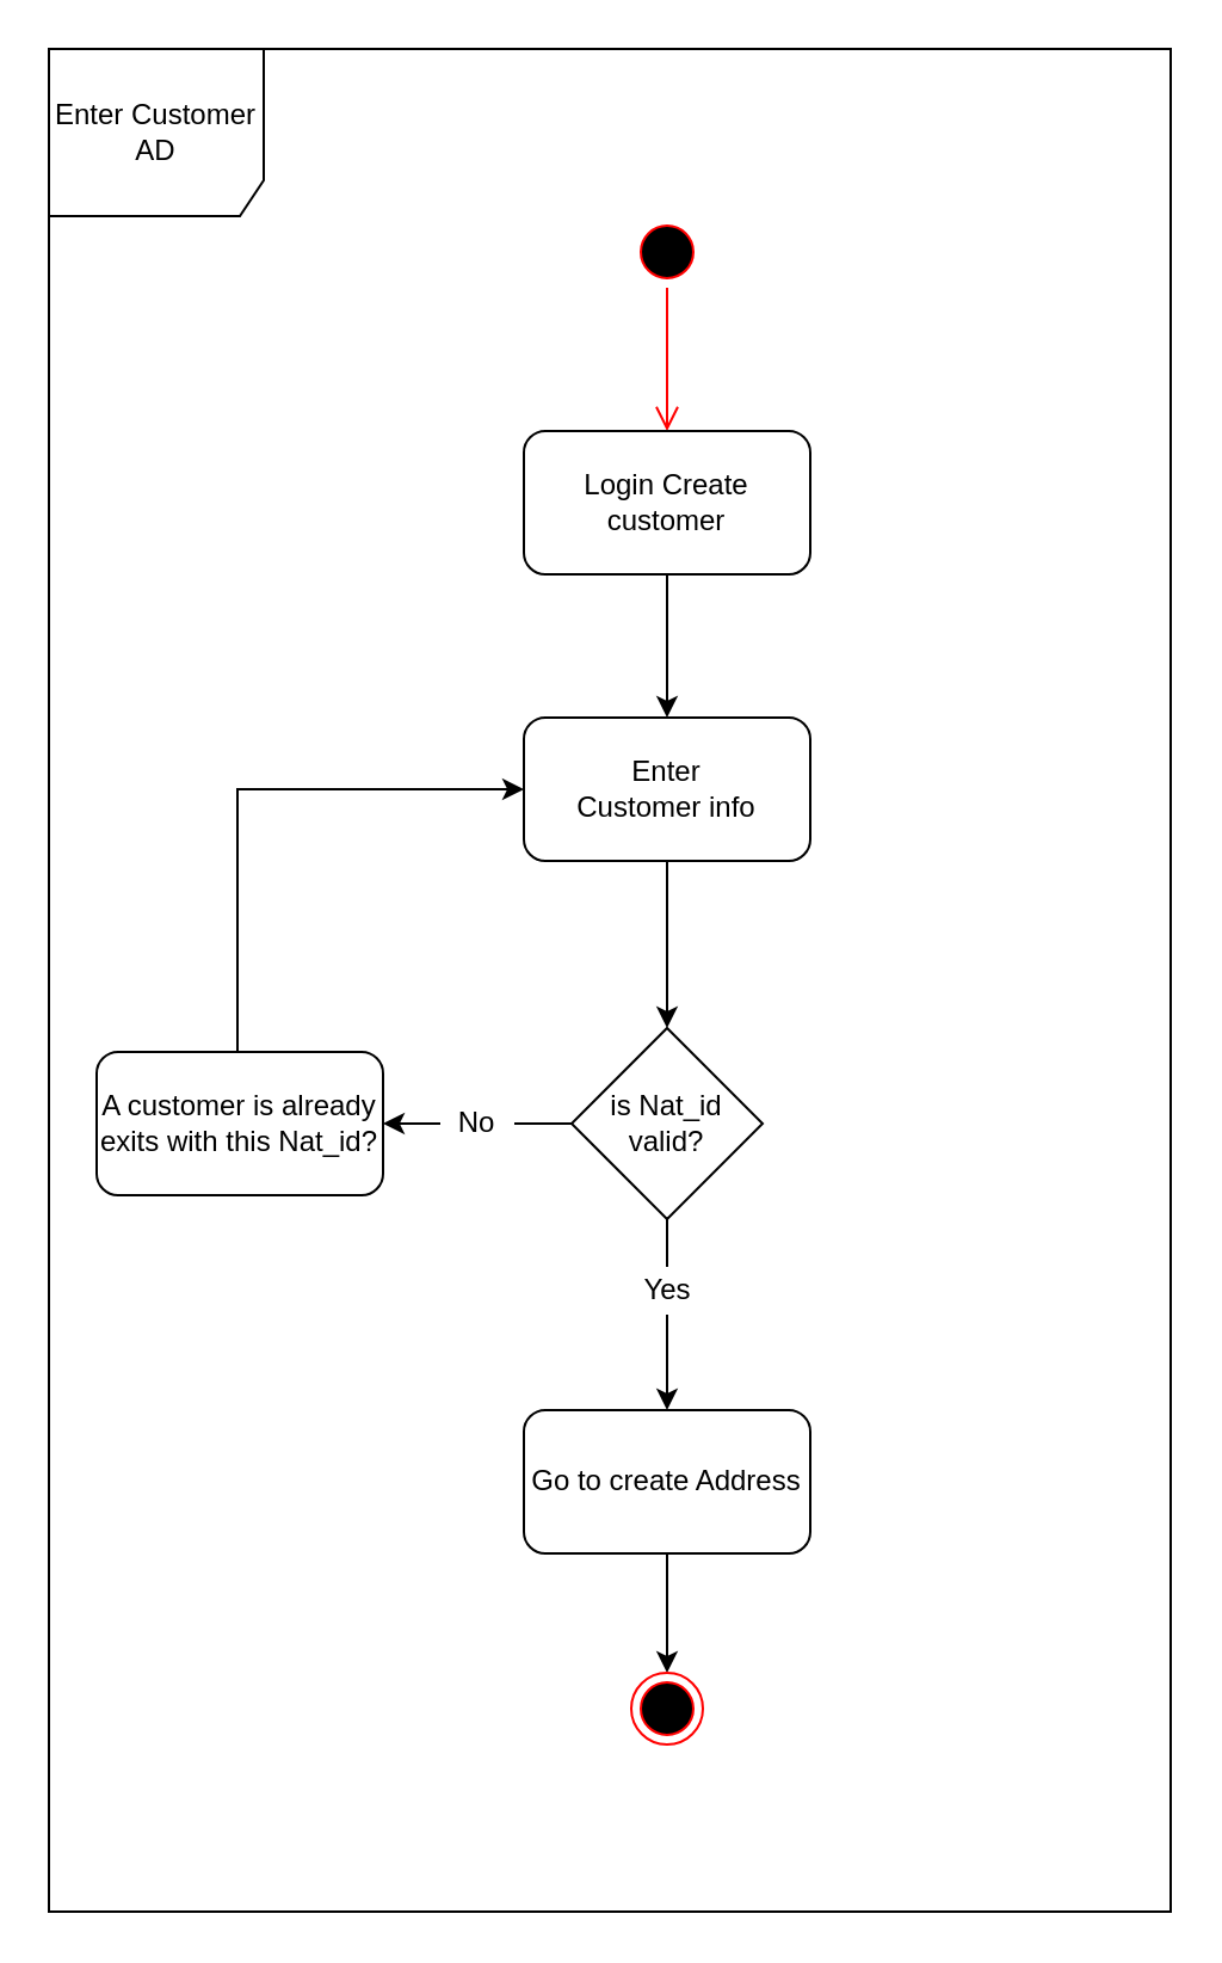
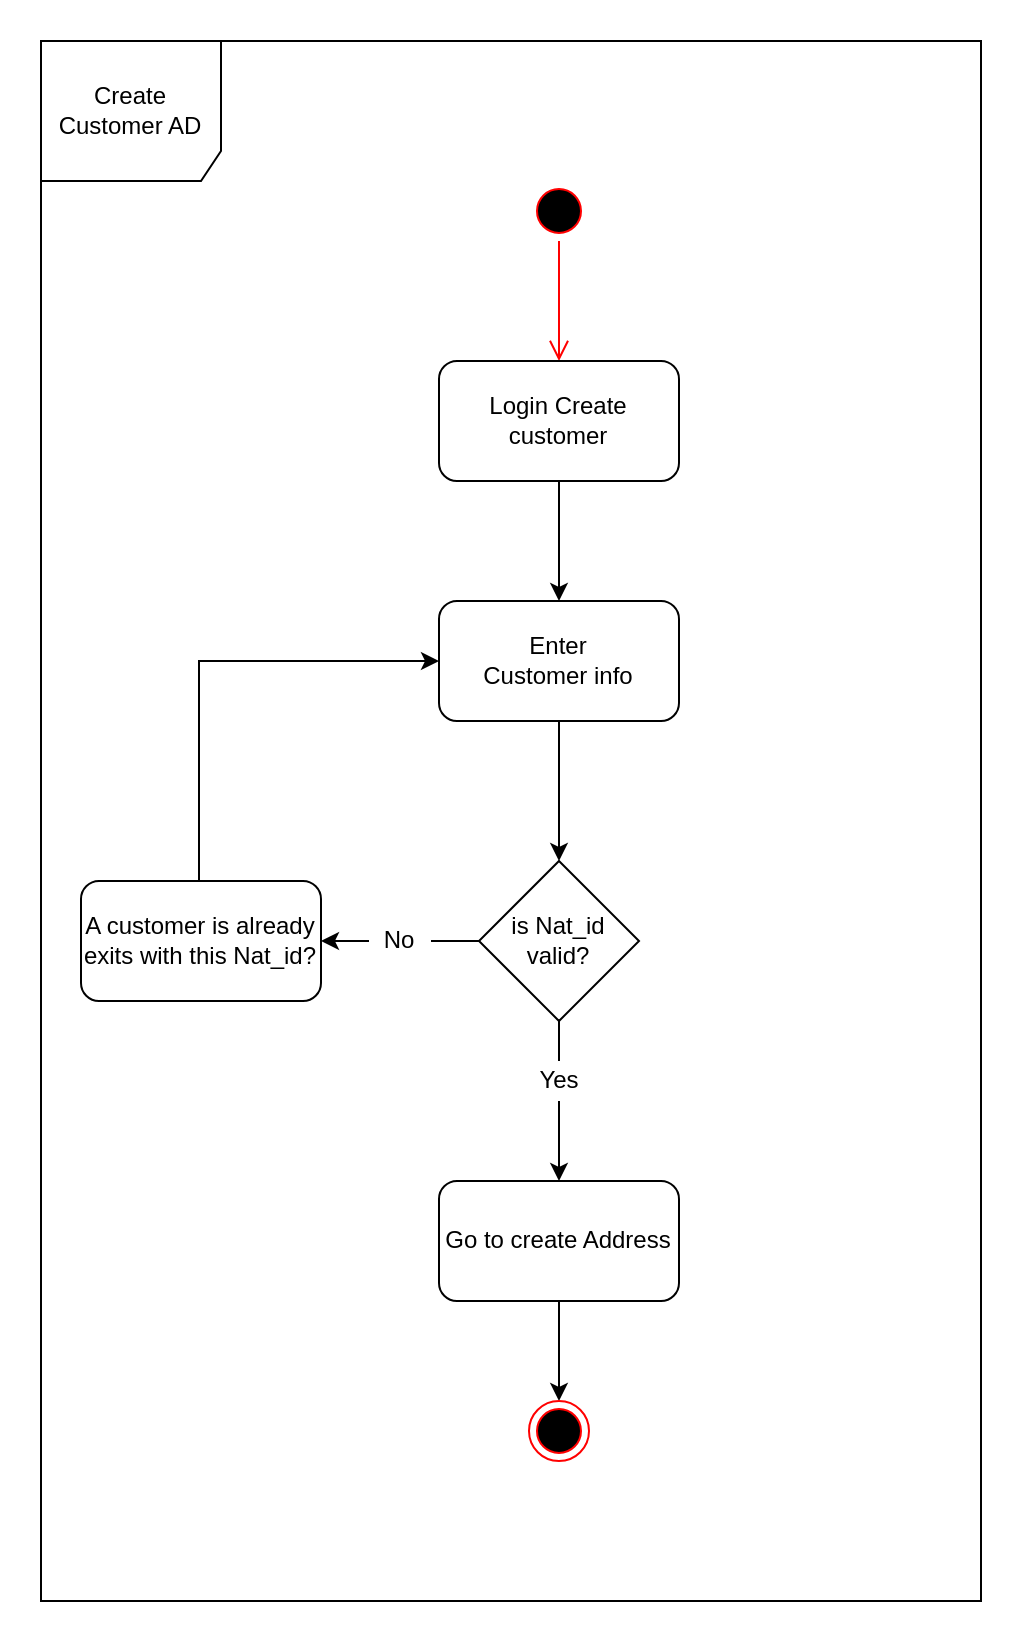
- <mxCell id="20" value="Enter Customer AD" style="shape=umlFrame;whiteSpace=wrap;html=1;width=90;height=70;" vertex="1" parent="1"><mxGeometry x="20" y="20" width="470" height="780" as="geometry" /></mxCell>
+ <mxCell id="20" value="Create Customer AD" style="shape=umlFrame;whiteSpace=wrap;html=1;width=90;height=70;" vertex="1" parent="1"><mxGeometry x="20" y="20" width="470" height="780" as="geometry" /></mxCell>
